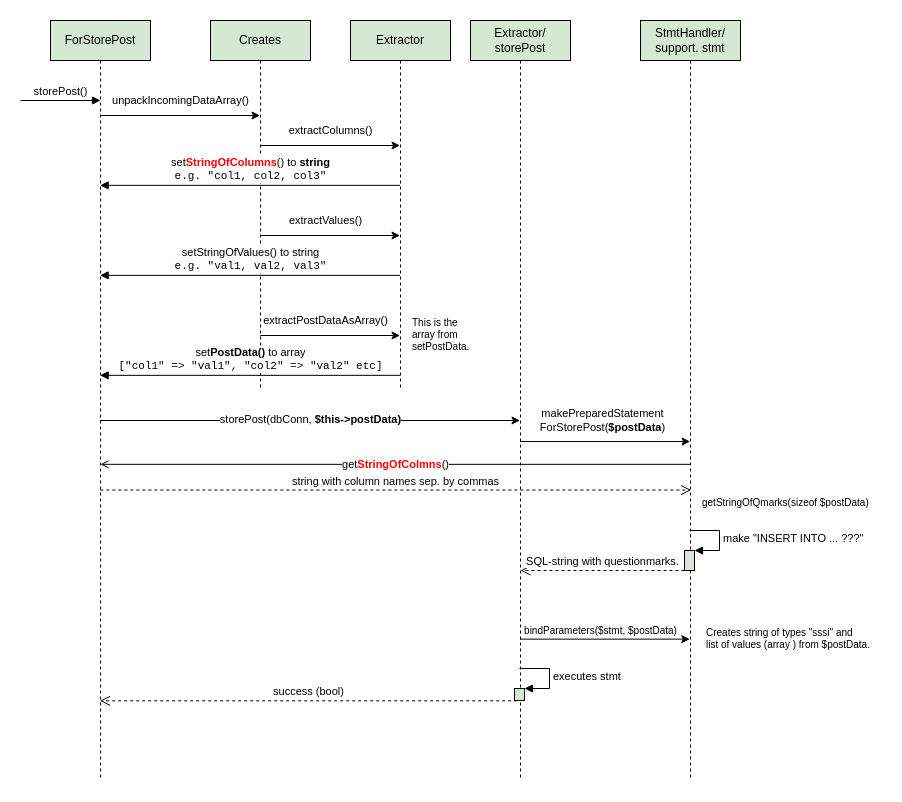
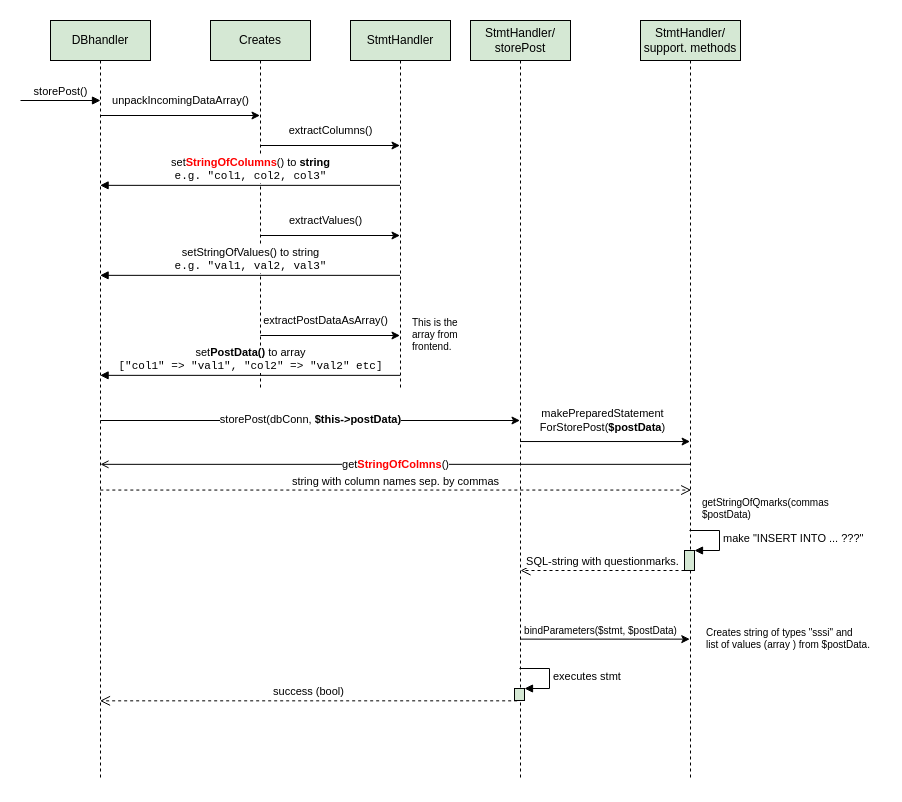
- <mxCell id="4" value="ForStorePost" style="shape=umlLifeline;perimeter=lifelinePerimeter;whiteSpace=wrap;html=1;container=1;collapsible=0;recursiveResize=0;outlineConnect=0;fillColor=#d5e8d4;strokeColor=#000000;fontColor=#000000;" vertex="1" parent="1"><mxGeometry x="50" y="20" width="100" height="760" as="geometry" /></mxCell>
+ <mxCell id="4" value="DBhandler" style="shape=umlLifeline;perimeter=lifelinePerimeter;whiteSpace=wrap;html=1;container=1;collapsible=0;recursiveResize=0;outlineConnect=0;fillColor=#d5e8d4;strokeColor=#000000;fontColor=#000000;" vertex="1" parent="1"><mxGeometry x="50" y="20" width="100" height="760" as="geometry" /></mxCell>
- <mxCell id="9" value="Extractor" style="shape=umlLifeline;perimeter=lifelinePerimeter;whiteSpace=wrap;html=1;container=1;collapsible=0;recursiveResize=0;outlineConnect=0;fillColor=#d5e8d4;strokeColor=#000000;fontColor=#000000;" vertex="1" parent="1"><mxGeometry x="350" y="20" width="100" height="370" as="geometry" /></mxCell>
+ <mxCell id="9" value="StmtHandler" style="shape=umlLifeline;perimeter=lifelinePerimeter;whiteSpace=wrap;html=1;container=1;collapsible=0;recursiveResize=0;outlineConnect=0;fillColor=#d5e8d4;strokeColor=#000000;fontColor=#000000;" vertex="1" parent="1"><mxGeometry x="350" y="20" width="100" height="370" as="geometry" /></mxCell>
- <mxCell id="15" value="Extractor/&lt;br&gt;storePost" style="shape=umlLifeline;perimeter=lifelinePerimeter;whiteSpace=wrap;html=1;container=1;collapsible=0;recursiveResize=0;outlineConnect=0;fillColor=#d5e8d4;strokeColor=#000000;fontColor=#000000;" vertex="1" parent="1"><mxGeometry x="470" y="20" width="100" height="760" as="geometry" /></mxCell>
+ <mxCell id="15" value="StmtHandler/&lt;br&gt;storePost" style="shape=umlLifeline;perimeter=lifelinePerimeter;whiteSpace=wrap;html=1;container=1;collapsible=0;recursiveResize=0;outlineConnect=0;fillColor=#d5e8d4;strokeColor=#000000;fontColor=#000000;" vertex="1" parent="1"><mxGeometry x="470" y="20" width="100" height="760" as="geometry" /></mxCell>
- <mxCell id="19" value="StmtHandler/&lt;br&gt;support. stmt" style="shape=umlLifeline;perimeter=lifelinePerimeter;whiteSpace=wrap;html=1;container=1;collapsible=0;recursiveResize=0;outlineConnect=0;fillColor=#d5e8d4;strokeColor=#000000;fontColor=#000000;" vertex="1" parent="1"><mxGeometry x="640" y="20" width="100" height="760" as="geometry" /></mxCell>
+ <mxCell id="19" value="StmtHandler/&lt;br&gt;support. methods" style="shape=umlLifeline;perimeter=lifelinePerimeter;whiteSpace=wrap;html=1;container=1;collapsible=0;recursiveResize=0;outlineConnect=0;fillColor=#d5e8d4;strokeColor=#000000;fontColor=#000000;" vertex="1" parent="1"><mxGeometry x="640" y="20" width="100" height="760" as="geometry" /></mxCell>
- <mxCell id="28" value="This is the array from setPostData." style="text;html=1;strokeColor=none;fillColor=none;align=left;verticalAlign=top;whiteSpace=wrap;rounded=0;labelBackgroundColor=none;fontFamily=Helvetica;fontColor=#000000;fontSize=10;" vertex="1" parent="1"><mxGeometry x="410" y="310" width="60" height="50" as="geometry" /></mxCell>
+ <mxCell id="28" value="This is the array from frontend." style="text;html=1;strokeColor=none;fillColor=none;align=left;verticalAlign=top;whiteSpace=wrap;rounded=0;labelBackgroundColor=none;fontFamily=Helvetica;fontColor=#000000;fontSize=10;" vertex="1" parent="1"><mxGeometry x="410" y="310" width="60" height="50" as="geometry" /></mxCell>
- <mxCell id="23" value="getStringOfQmarks(sizeof $postData)&lt;br&gt;" style="text;html=1;strokeColor=none;fillColor=none;align=left;verticalAlign=top;whiteSpace=wrap;rounded=0;labelBackgroundColor=none;fontFamily=Helvetica;fontColor=#000000;fontSize=10;" vertex="1" parent="1"><mxGeometry x="700" y="490" width="180" height="30" as="geometry" /></mxCell>
+ <mxCell id="23" value="getStringOfQmarks(commas $postData)&lt;br&gt;" style="text;html=1;strokeColor=none;fillColor=none;align=left;verticalAlign=top;whiteSpace=wrap;rounded=0;labelBackgroundColor=none;fontFamily=Helvetica;fontColor=#000000;fontSize=10;" vertex="1" parent="1"><mxGeometry x="700" y="490" width="180" height="30" as="geometry" /></mxCell>
